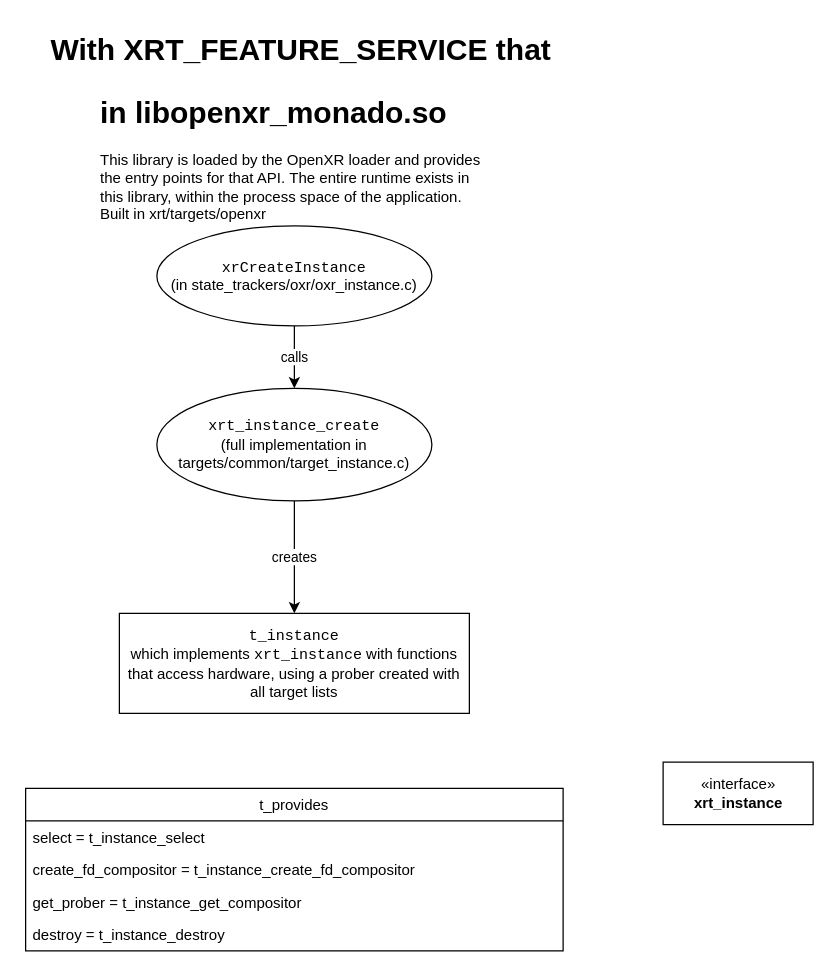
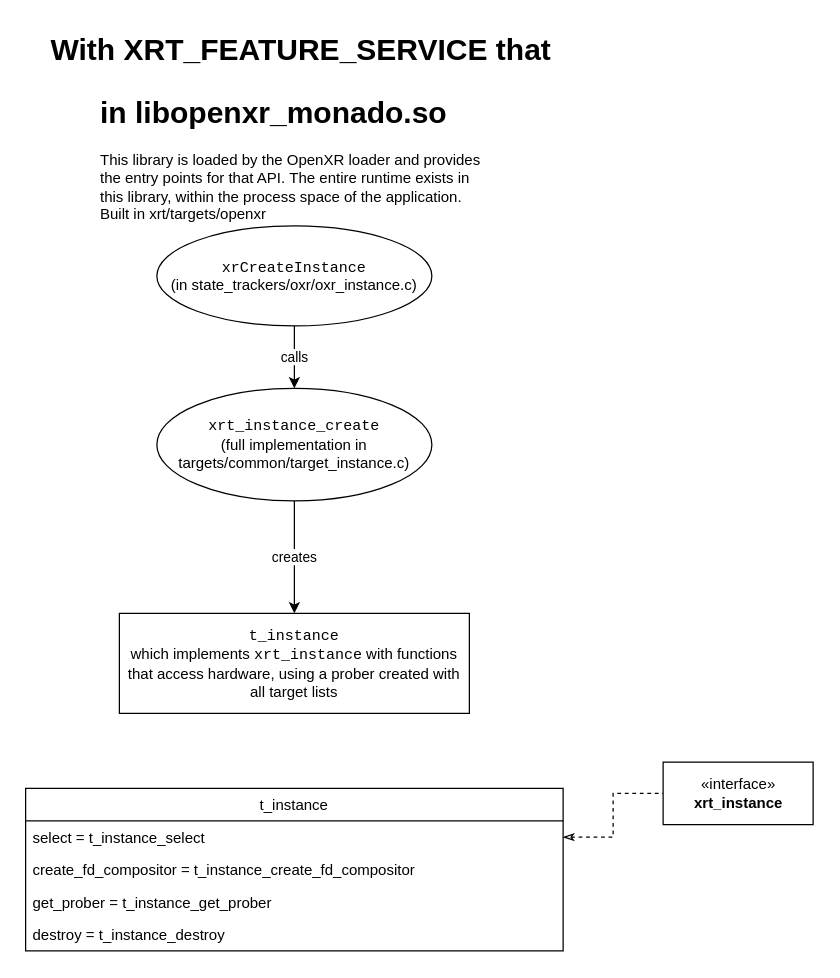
- <mxCell id="10" value="t_provides" style="swimlane;fontStyle=0;childLayout=stackLayout;horizontal=1;startSize=26;fillColor=none;horizontalStack=0;resizeParent=1;resizeParentMax=0;resizeLast=0;collapsible=1;marginBottom=0;" parent="1" vertex="1"><mxGeometry x="20" y="630" width="430" height="130" as="geometry"><mxRectangle x="480" y="730" width="90" height="26" as="alternateBounds" /></mxGeometry></mxCell>
+ <mxCell id="10" value="t_instance" style="swimlane;fontStyle=0;childLayout=stackLayout;horizontal=1;startSize=26;fillColor=none;horizontalStack=0;resizeParent=1;resizeParentMax=0;resizeLast=0;collapsible=1;marginBottom=0;" parent="1" vertex="1"><mxGeometry x="20" y="630" width="430" height="130" as="geometry"><mxRectangle x="480" y="730" width="90" height="26" as="alternateBounds" /></mxGeometry></mxCell>
+ <mxCell id="9" style="edgeStyle=orthogonalEdgeStyle;rounded=0;comic=0;orthogonalLoop=1;jettySize=auto;html=1;startArrow=classicThin;startFill=0;endArrow=none;endFill=0;dashed=1;exitX=1;exitY=0.5;exitDx=0;exitDy=0;" parent="1" source="11" target="15" edge="1"><mxGeometry relative="1" as="geometry"><mxPoint x="594" y="805" as="sourcePoint" /></mxGeometry></mxCell>
- <mxCell id="13" value="get_prober = t_instance_get_compositor" style="text;strokeColor=none;fillColor=none;align=left;verticalAlign=top;spacingLeft=4;spacingRight=4;overflow=hidden;rotatable=0;points=[[0,0.5],[1,0.5]];portConstraint=eastwest;" parent="10" vertex="1"><mxGeometry y="78" width="430" height="26" as="geometry" /></mxCell>
+ <mxCell id="13" value="get_prober = t_instance_get_prober" style="text;strokeColor=none;fillColor=none;align=left;verticalAlign=top;spacingLeft=4;spacingRight=4;overflow=hidden;rotatable=0;points=[[0,0.5],[1,0.5]];portConstraint=eastwest;" parent="10" vertex="1"><mxGeometry y="78" width="430" height="26" as="geometry" /></mxCell>
